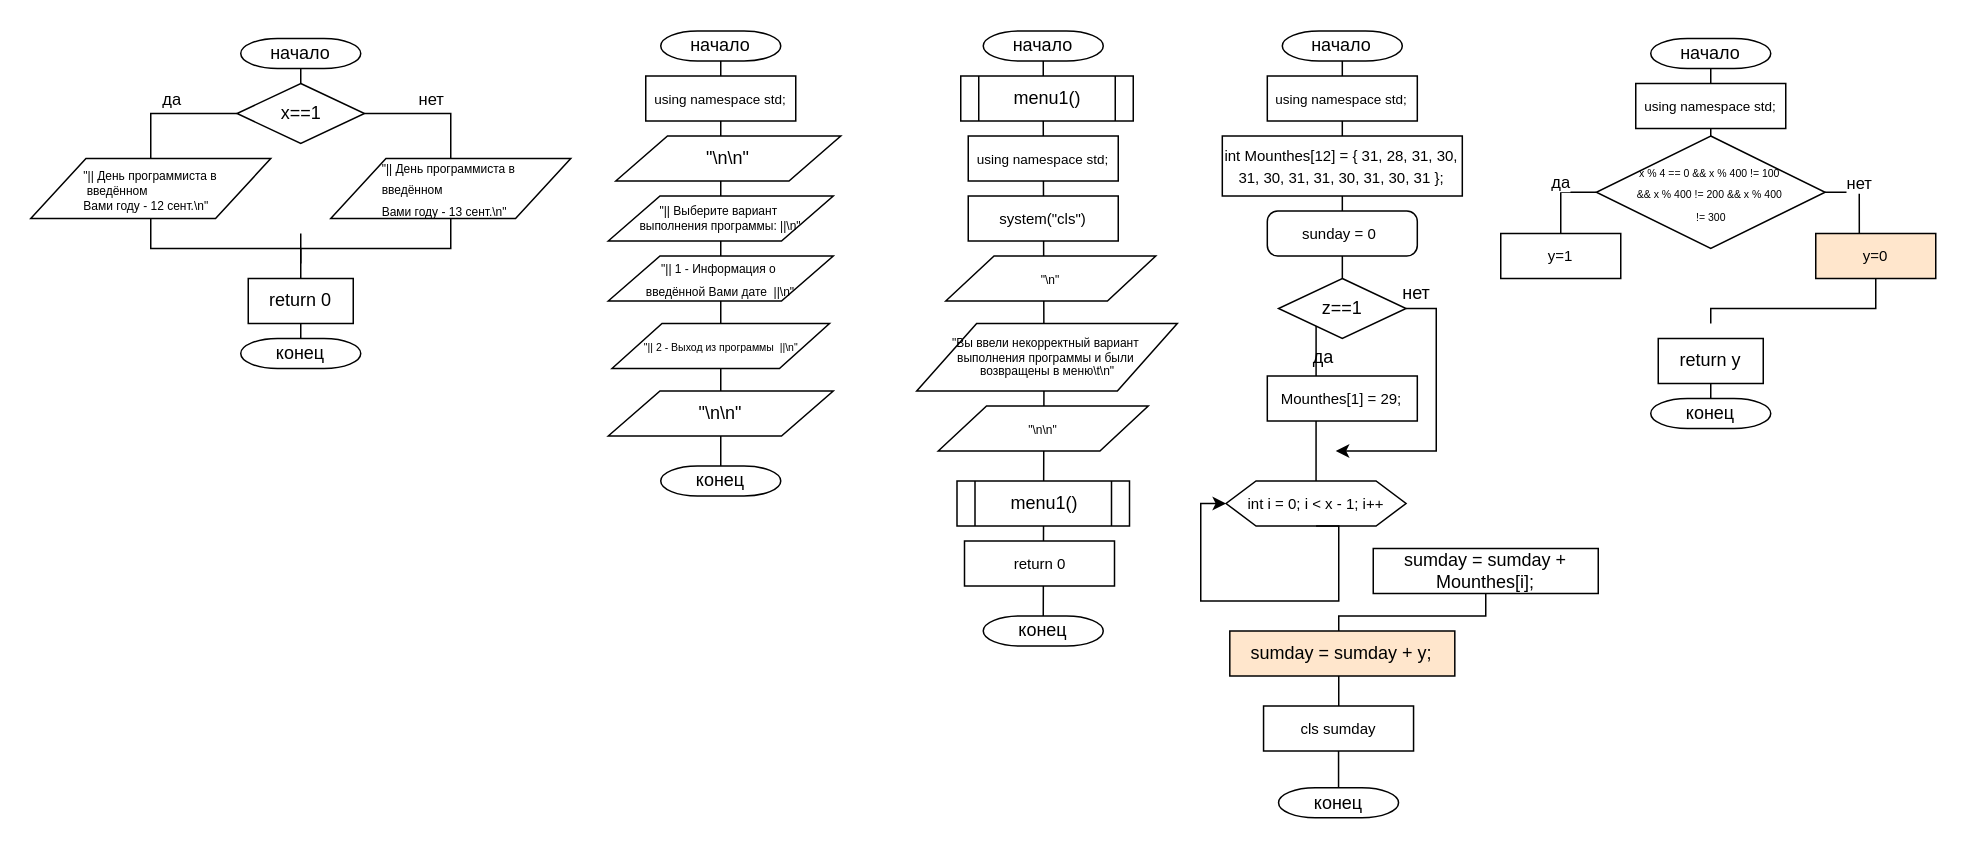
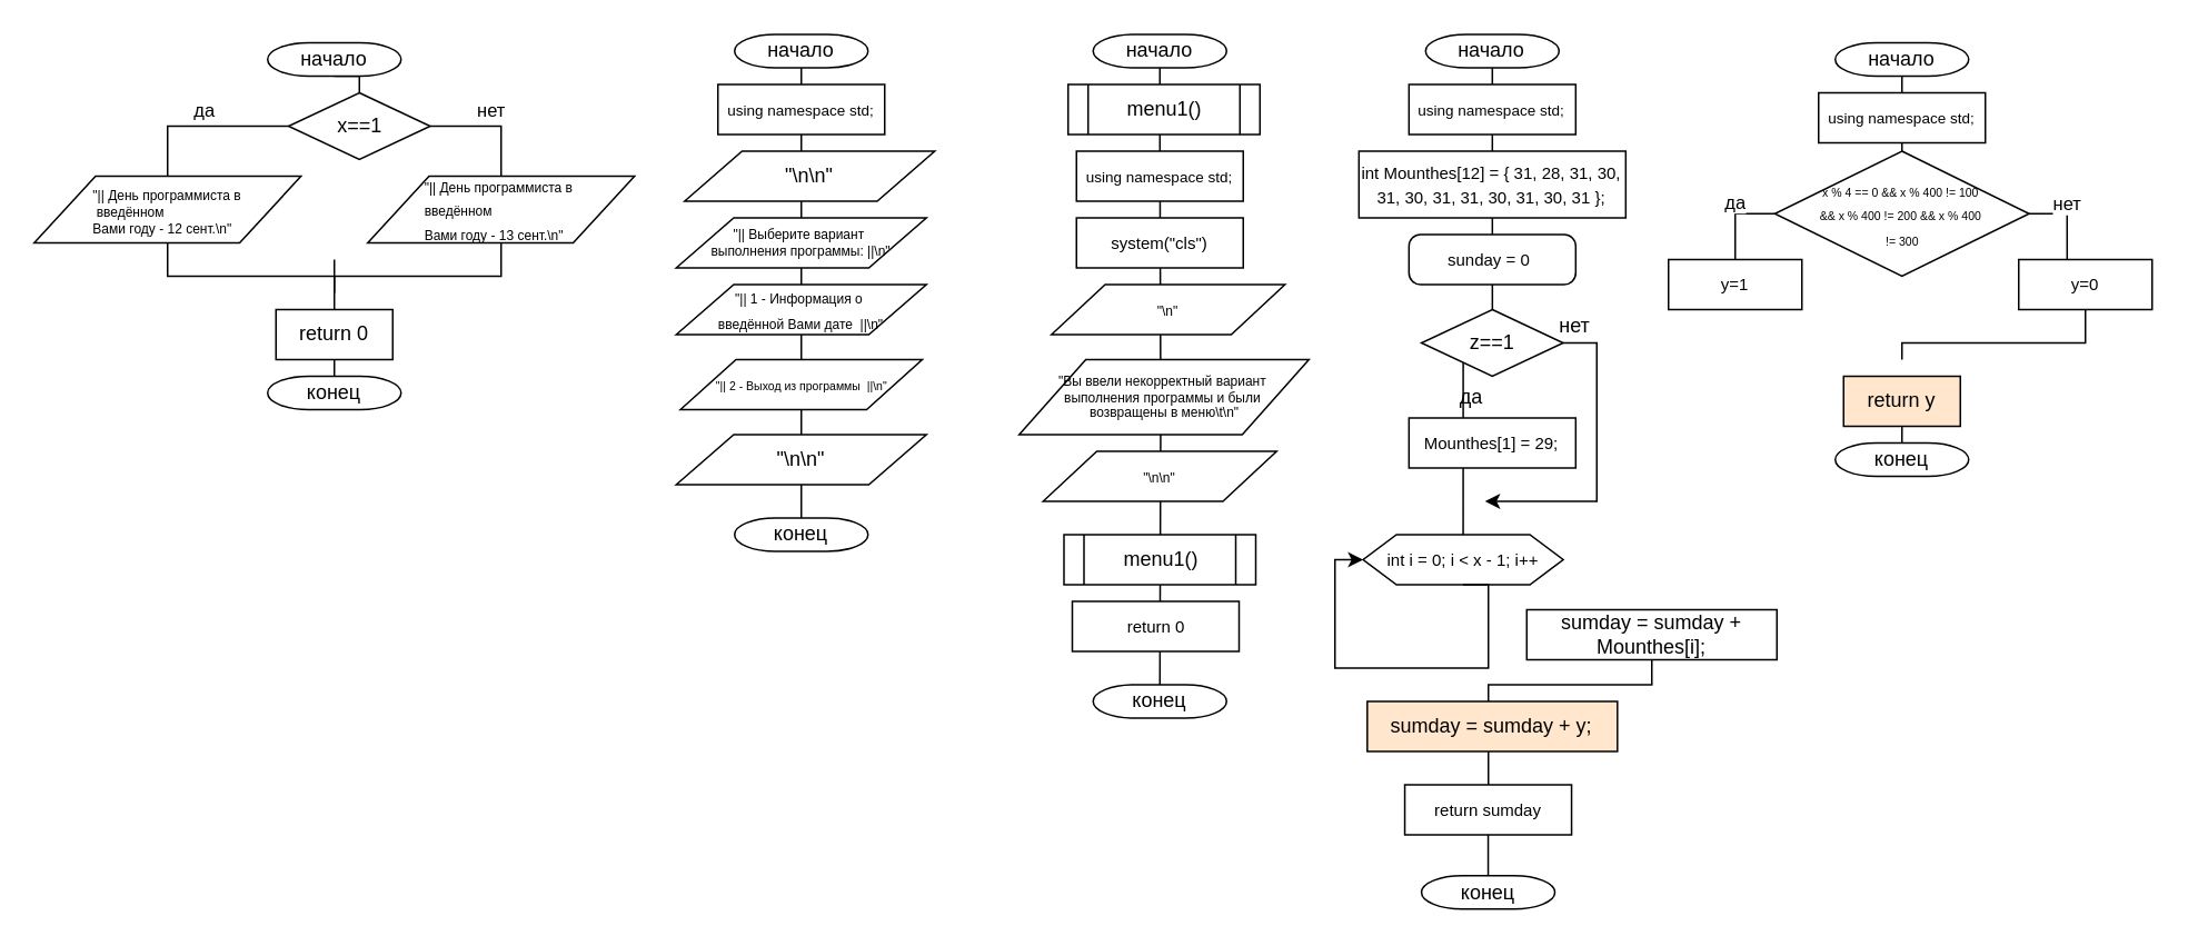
- <mxCell id="6" value="x==1" style="strokeWidth=1;html=1;shape=mxgraph.flowchart.decision;whiteSpace=wrap;" vertex="1" parent="1"><mxGeometry x="157.5" y="55" width="85" height="40" as="geometry" /></mxCell>
+ <mxCell id="6" value="x==1" style="strokeWidth=1;html=1;shape=mxgraph.flowchart.decision;whiteSpace=wrap;" vertex="1" parent="1"><mxGeometry x="172.5" y="55" width="85" height="40" as="geometry" /></mxCell>
- <mxCell id="66" value="&lt;font size=&quot;1&quot;&gt;y=0&lt;/font&gt;" style="rounded=0;whiteSpace=wrap;html=1;absoluteArcSize=1;arcSize=14;strokeWidth=1;fillColor=#ffe6cc;" vertex="1" parent="1"><mxGeometry x="1210" y="155" width="80" height="30" as="geometry" /></mxCell>
+ <mxCell id="66" value="&lt;font size=&quot;1&quot;&gt;y=0&lt;/font&gt;" style="rounded=0;whiteSpace=wrap;html=1;absoluteArcSize=1;arcSize=14;strokeWidth=1;" vertex="1" parent="1"><mxGeometry x="1210" y="155" width="80" height="30" as="geometry" /></mxCell>
- <mxCell id="61" value="return y" style="rounded=0;whiteSpace=wrap;html=1;absoluteArcSize=1;arcSize=14;strokeWidth=1;" vertex="1" parent="1"><mxGeometry x="1105" y="225" width="70" height="30" as="geometry" /></mxCell>
+ <mxCell id="61" value="return y" style="rounded=0;whiteSpace=wrap;html=1;absoluteArcSize=1;arcSize=14;strokeWidth=1;fillColor=#ffe6cc;" vertex="1" parent="1"><mxGeometry x="1105" y="225" width="70" height="30" as="geometry" /></mxCell>
- <mxCell id="44" value="&lt;font size=&quot;1&quot;&gt;cls sumday&lt;/font&gt;" style="rounded=0;whiteSpace=wrap;html=1;absoluteArcSize=1;arcSize=14;strokeWidth=1;" vertex="1" parent="1"><mxGeometry x="841.87" y="470" width="100" height="30" as="geometry" /></mxCell>
+ <mxCell id="44" value="&lt;font size=&quot;1&quot;&gt;return sumday&lt;/font&gt;" style="rounded=0;whiteSpace=wrap;html=1;absoluteArcSize=1;arcSize=14;strokeWidth=1;" vertex="1" parent="1"><mxGeometry x="841.87" y="470" width="100" height="30" as="geometry" /></mxCell>
